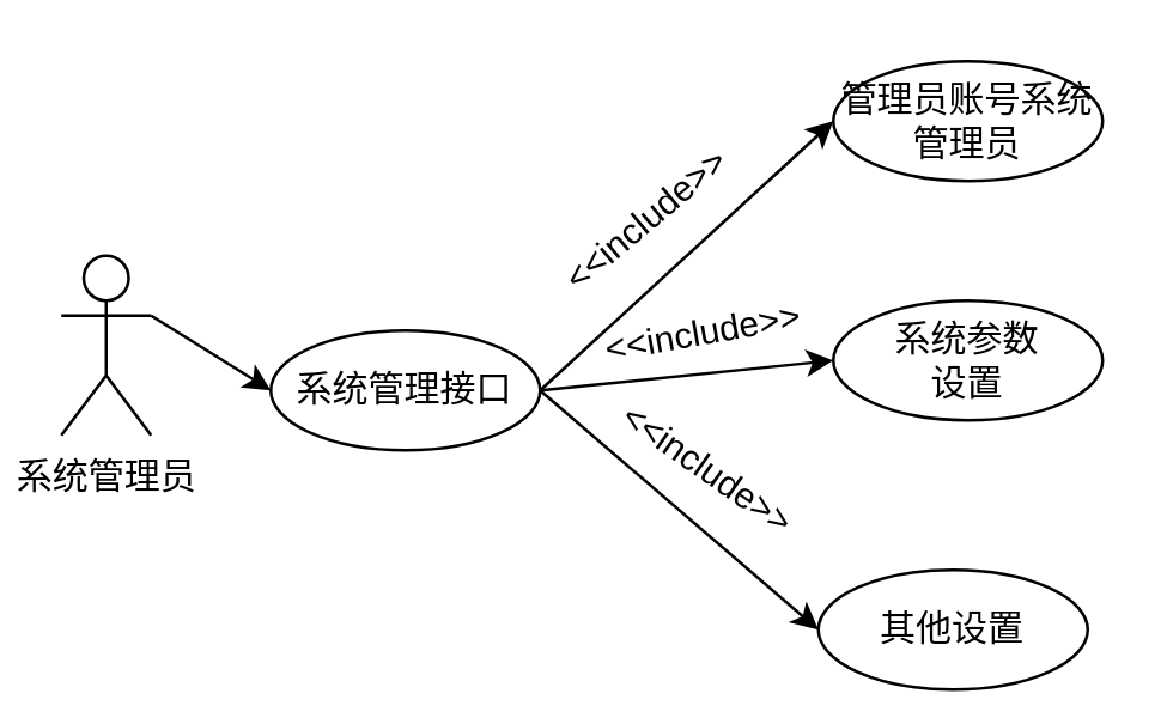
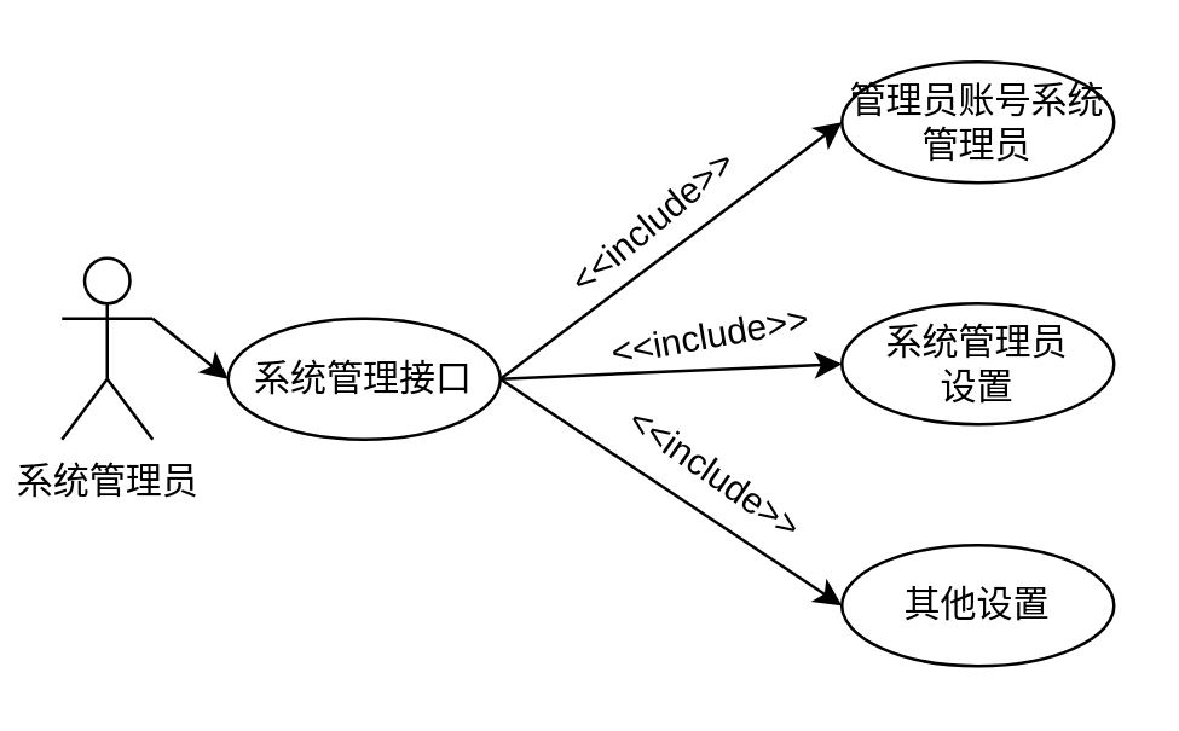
- <mxCell id="5" value="&lt;span&gt;系统参数&lt;br&gt;设置&lt;/span&gt;" style="ellipse;whiteSpace=wrap;html=1;" parent="1" vertex="1"><mxGeometry x="278" y="100" width="90" height="40" as="geometry" /></mxCell>
+ <mxCell id="5" value="&lt;span&gt;系统管理员&lt;br&gt;设置&lt;/span&gt;" style="ellipse;whiteSpace=wrap;html=1;" parent="1" vertex="1"><mxGeometry x="278" y="100" width="90" height="40" as="geometry" /></mxCell>
- <mxCell id="3" value="系统管理接口" style="ellipse;whiteSpace=wrap;html=1;" parent="1" vertex="1"><mxGeometry x="90" y="110" width="90" height="40" as="geometry" /></mxCell>
+ <mxCell id="3" value="系统管理接口" style="ellipse;whiteSpace=wrap;html=1;" parent="1" vertex="1"><mxGeometry x="75" y="105" width="90" height="40" as="geometry" /></mxCell>
- <mxCell id="6" value="&lt;span&gt;其他设置&lt;/span&gt;" style="ellipse;whiteSpace=wrap;html=1;" parent="1" vertex="1"><mxGeometry x="273" y="190" width="90" height="40" as="geometry" /></mxCell>
+ <mxCell id="6" value="&lt;span&gt;其他设置&lt;/span&gt;" style="ellipse;whiteSpace=wrap;html=1;" parent="1" vertex="1"><mxGeometry x="278" y="180" width="90" height="40" as="geometry" /></mxCell>
